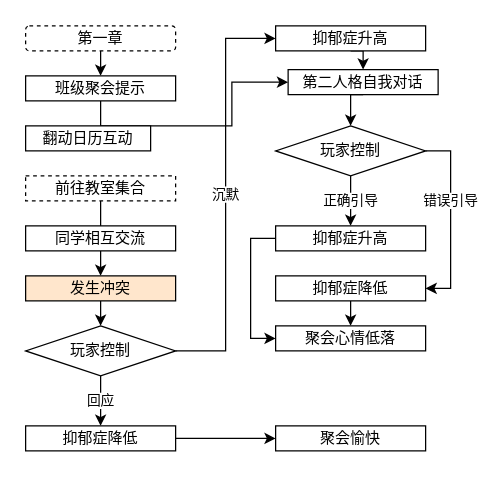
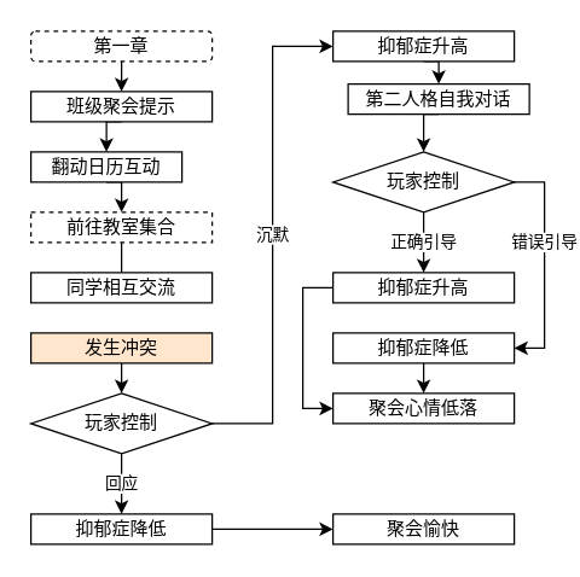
- <mxCell id="4" style="edgeStyle=orthogonalEdgeStyle;rounded=0;orthogonalLoop=1;jettySize=auto;html=1;exitX=0.5;exitY=1;exitDx=0;exitDy=0;" edge="1" parent="1" source="5" target="23"><mxGeometry relative="1" as="geometry" /></mxCell>
+ <mxCell id="4" style="edgeStyle=orthogonalEdgeStyle;rounded=0;orthogonalLoop=1;jettySize=auto;html=1;exitX=0.5;exitY=1;exitDx=0;exitDy=0;entryX=0.5;entryY=0;entryDx=0;entryDy=0;" edge="1" parent="1" source="5" target="7"><mxGeometry relative="1" as="geometry" /></mxCell>
+ <mxCell id="6" style="edgeStyle=orthogonalEdgeStyle;rounded=0;orthogonalLoop=1;jettySize=auto;html=1;exitX=0.5;exitY=1;exitDx=0;exitDy=0;entryX=0.5;entryY=0;entryDx=0;entryDy=0;" edge="1" parent="1" source="7" target="9"><mxGeometry relative="1" as="geometry" /></mxCell>
- <mxCell id="10" style="edgeStyle=orthogonalEdgeStyle;rounded=0;orthogonalLoop=1;jettySize=auto;html=1;exitX=0.5;exitY=1;exitDx=0;exitDy=0;entryX=0.5;entryY=0;entryDx=0;entryDy=0;" edge="1" parent="1" source="11" target="13"><mxGeometry relative="1" as="geometry" /></mxCell>
